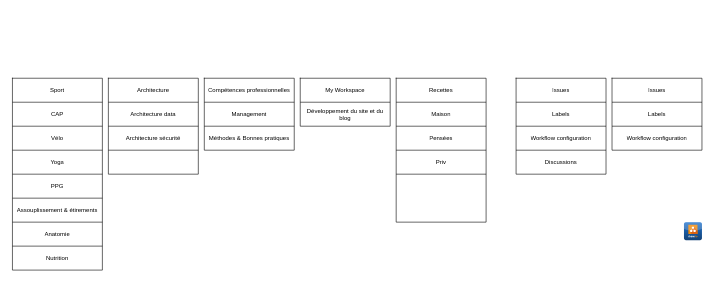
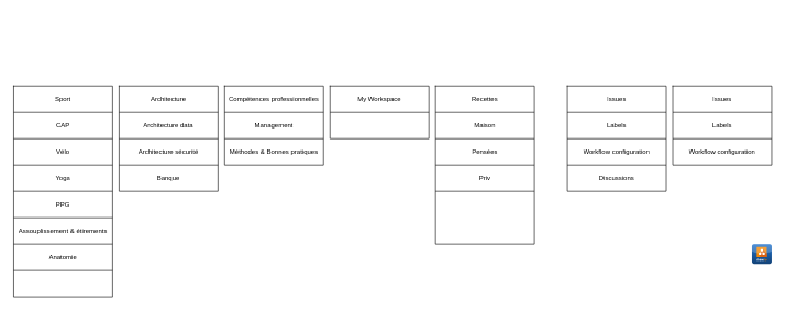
- <mxCell id="61" value="Développement du site et du blog" style="shape=partialRectangle;connectable=0;fillColor=none;top=0;left=0;bottom=0;right=0;overflow=hidden;fontSize=10;spacing=4;whiteSpace=wrap;html=1;" parent="60" vertex="1"><mxGeometry width="150" height="40" as="geometry" /></mxCell>
+ <mxCell id="49" value="Banque" style="shape=partialRectangle;html=1;whiteSpace=wrap;connectable=0;fillColor=none;top=0;left=0;bottom=0;right=0;overflow=hidden;spacing=4;fontSize=10;" parent="48" vertex="1"><mxGeometry width="150" height="40" as="geometry" /></mxCell>
- <mxCell id="40" value="Nutrition" style="shape=partialRectangle;html=1;whiteSpace=wrap;connectable=0;fillColor=none;top=0;left=0;bottom=0;right=0;overflow=hidden;spacing=4;fontSize=10;" parent="39" vertex="1"><mxGeometry width="150" height="40" as="geometry" /></mxCell>
